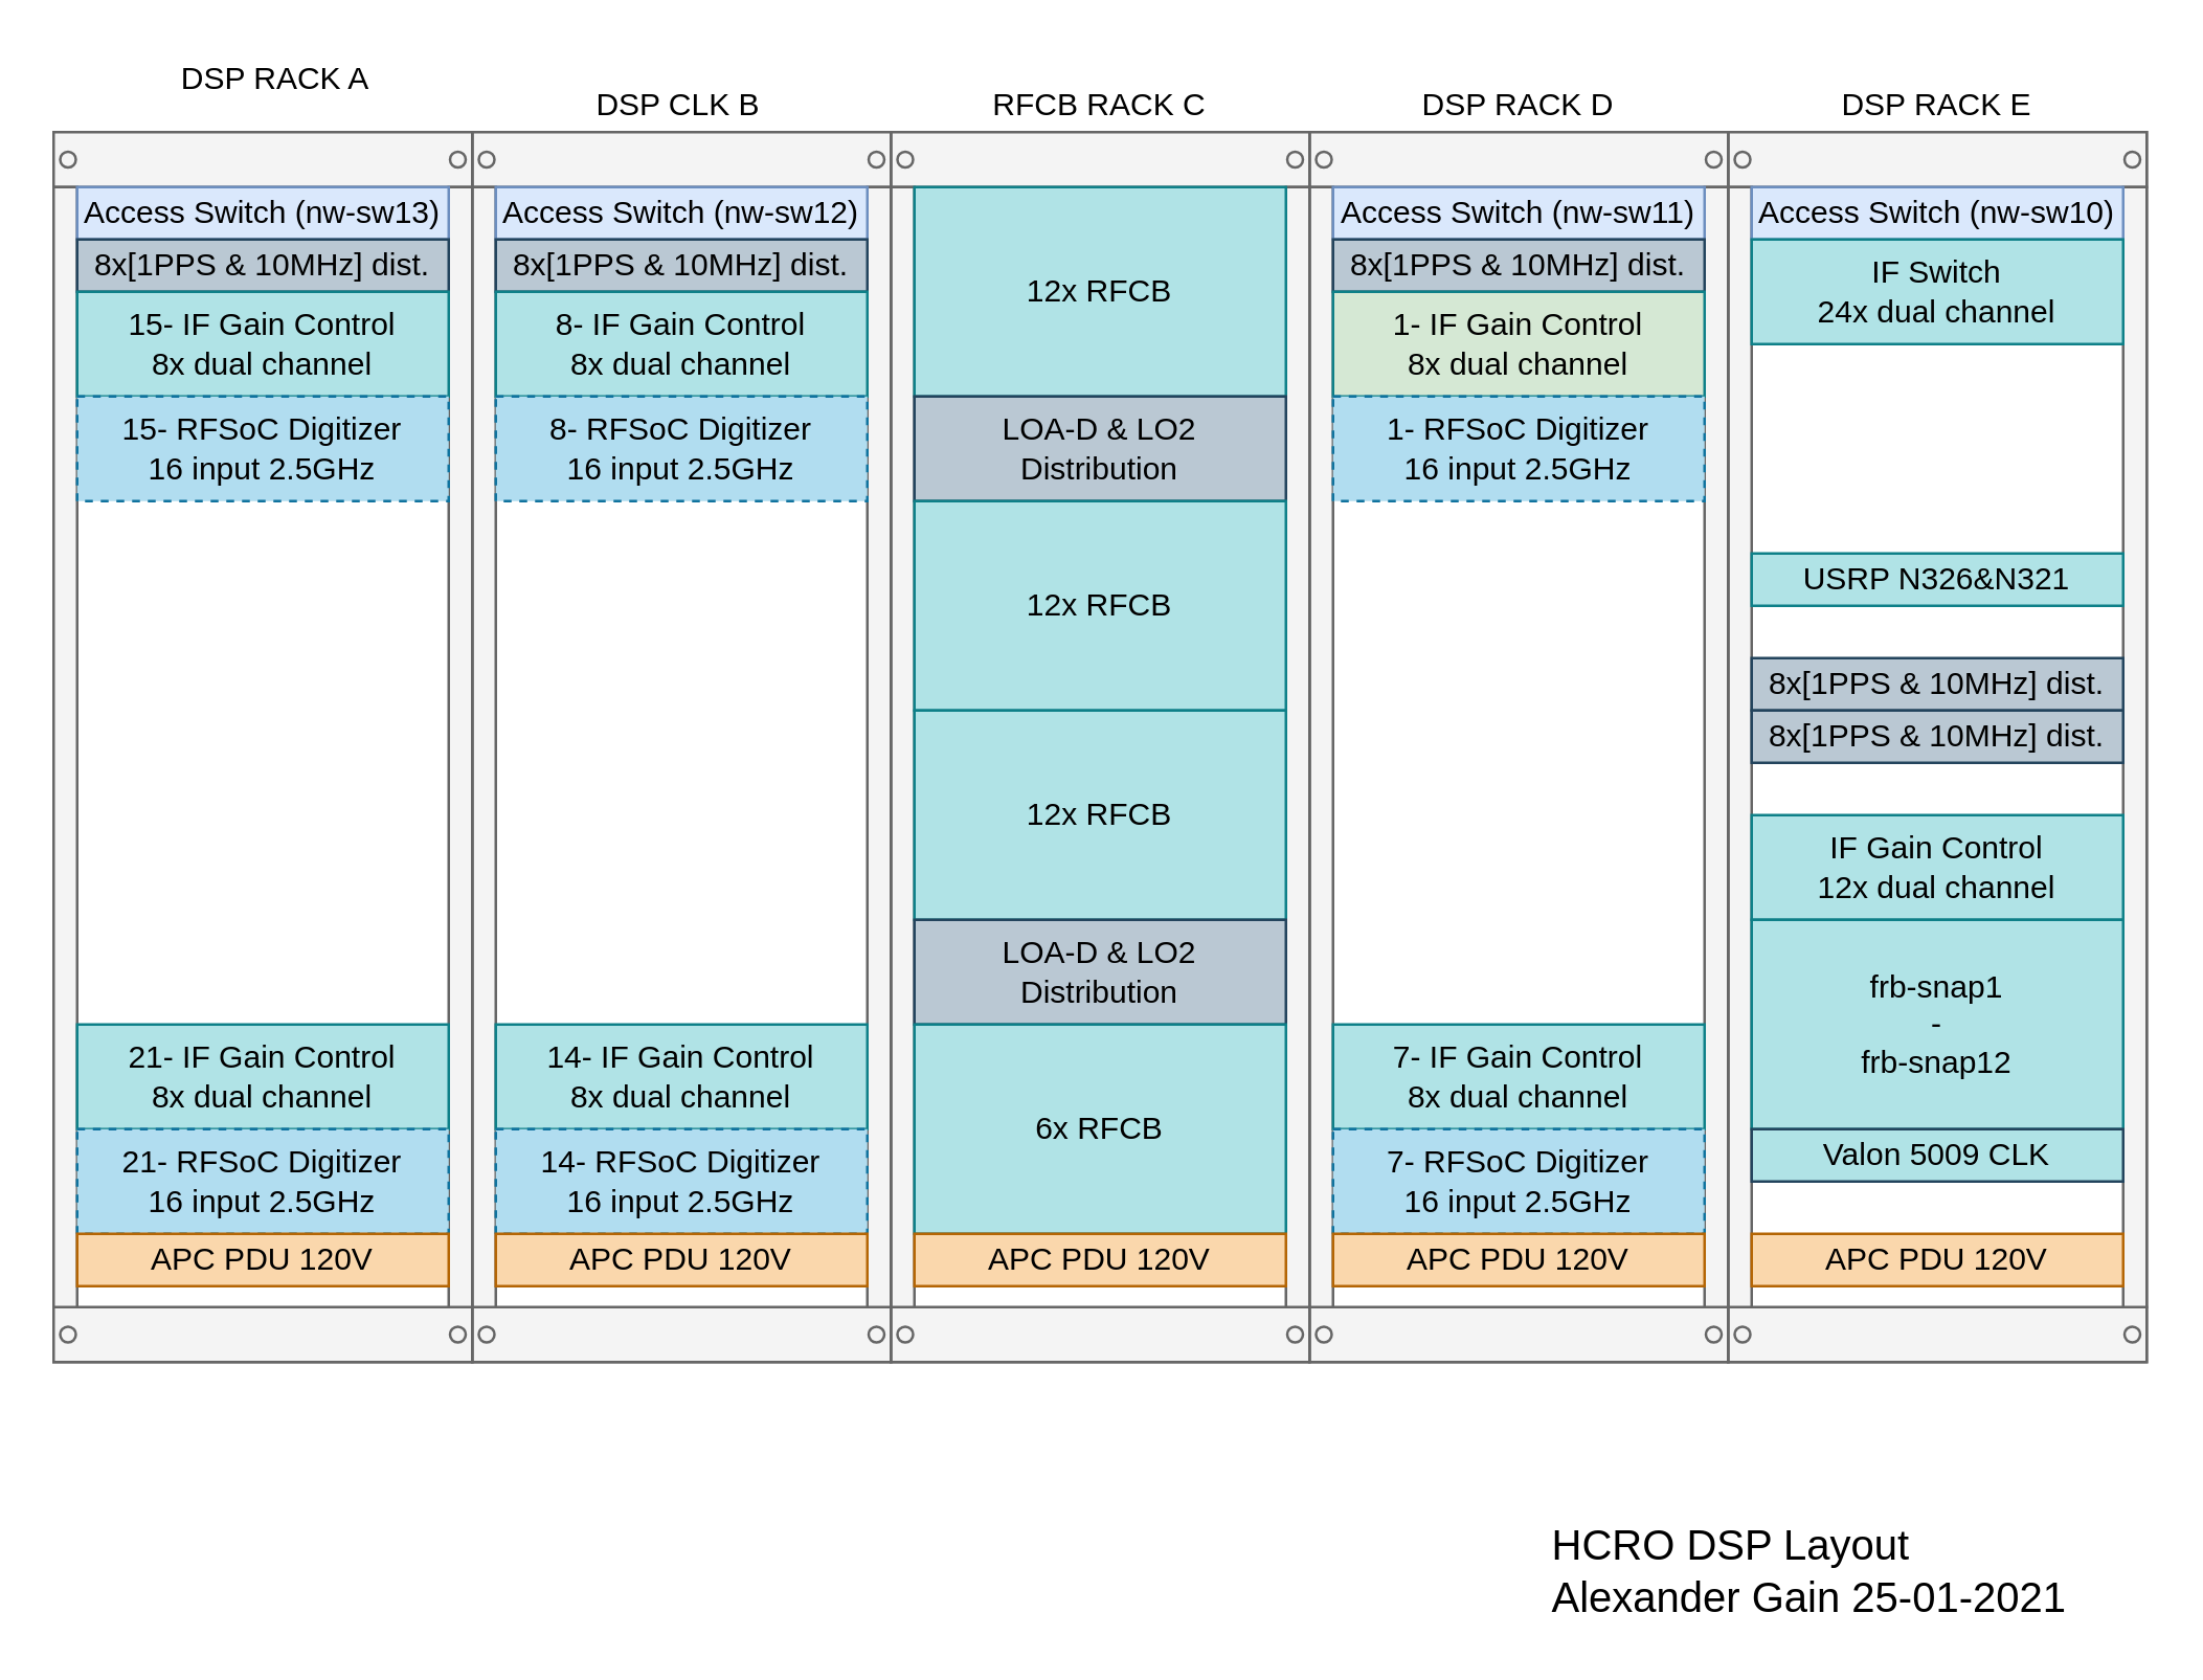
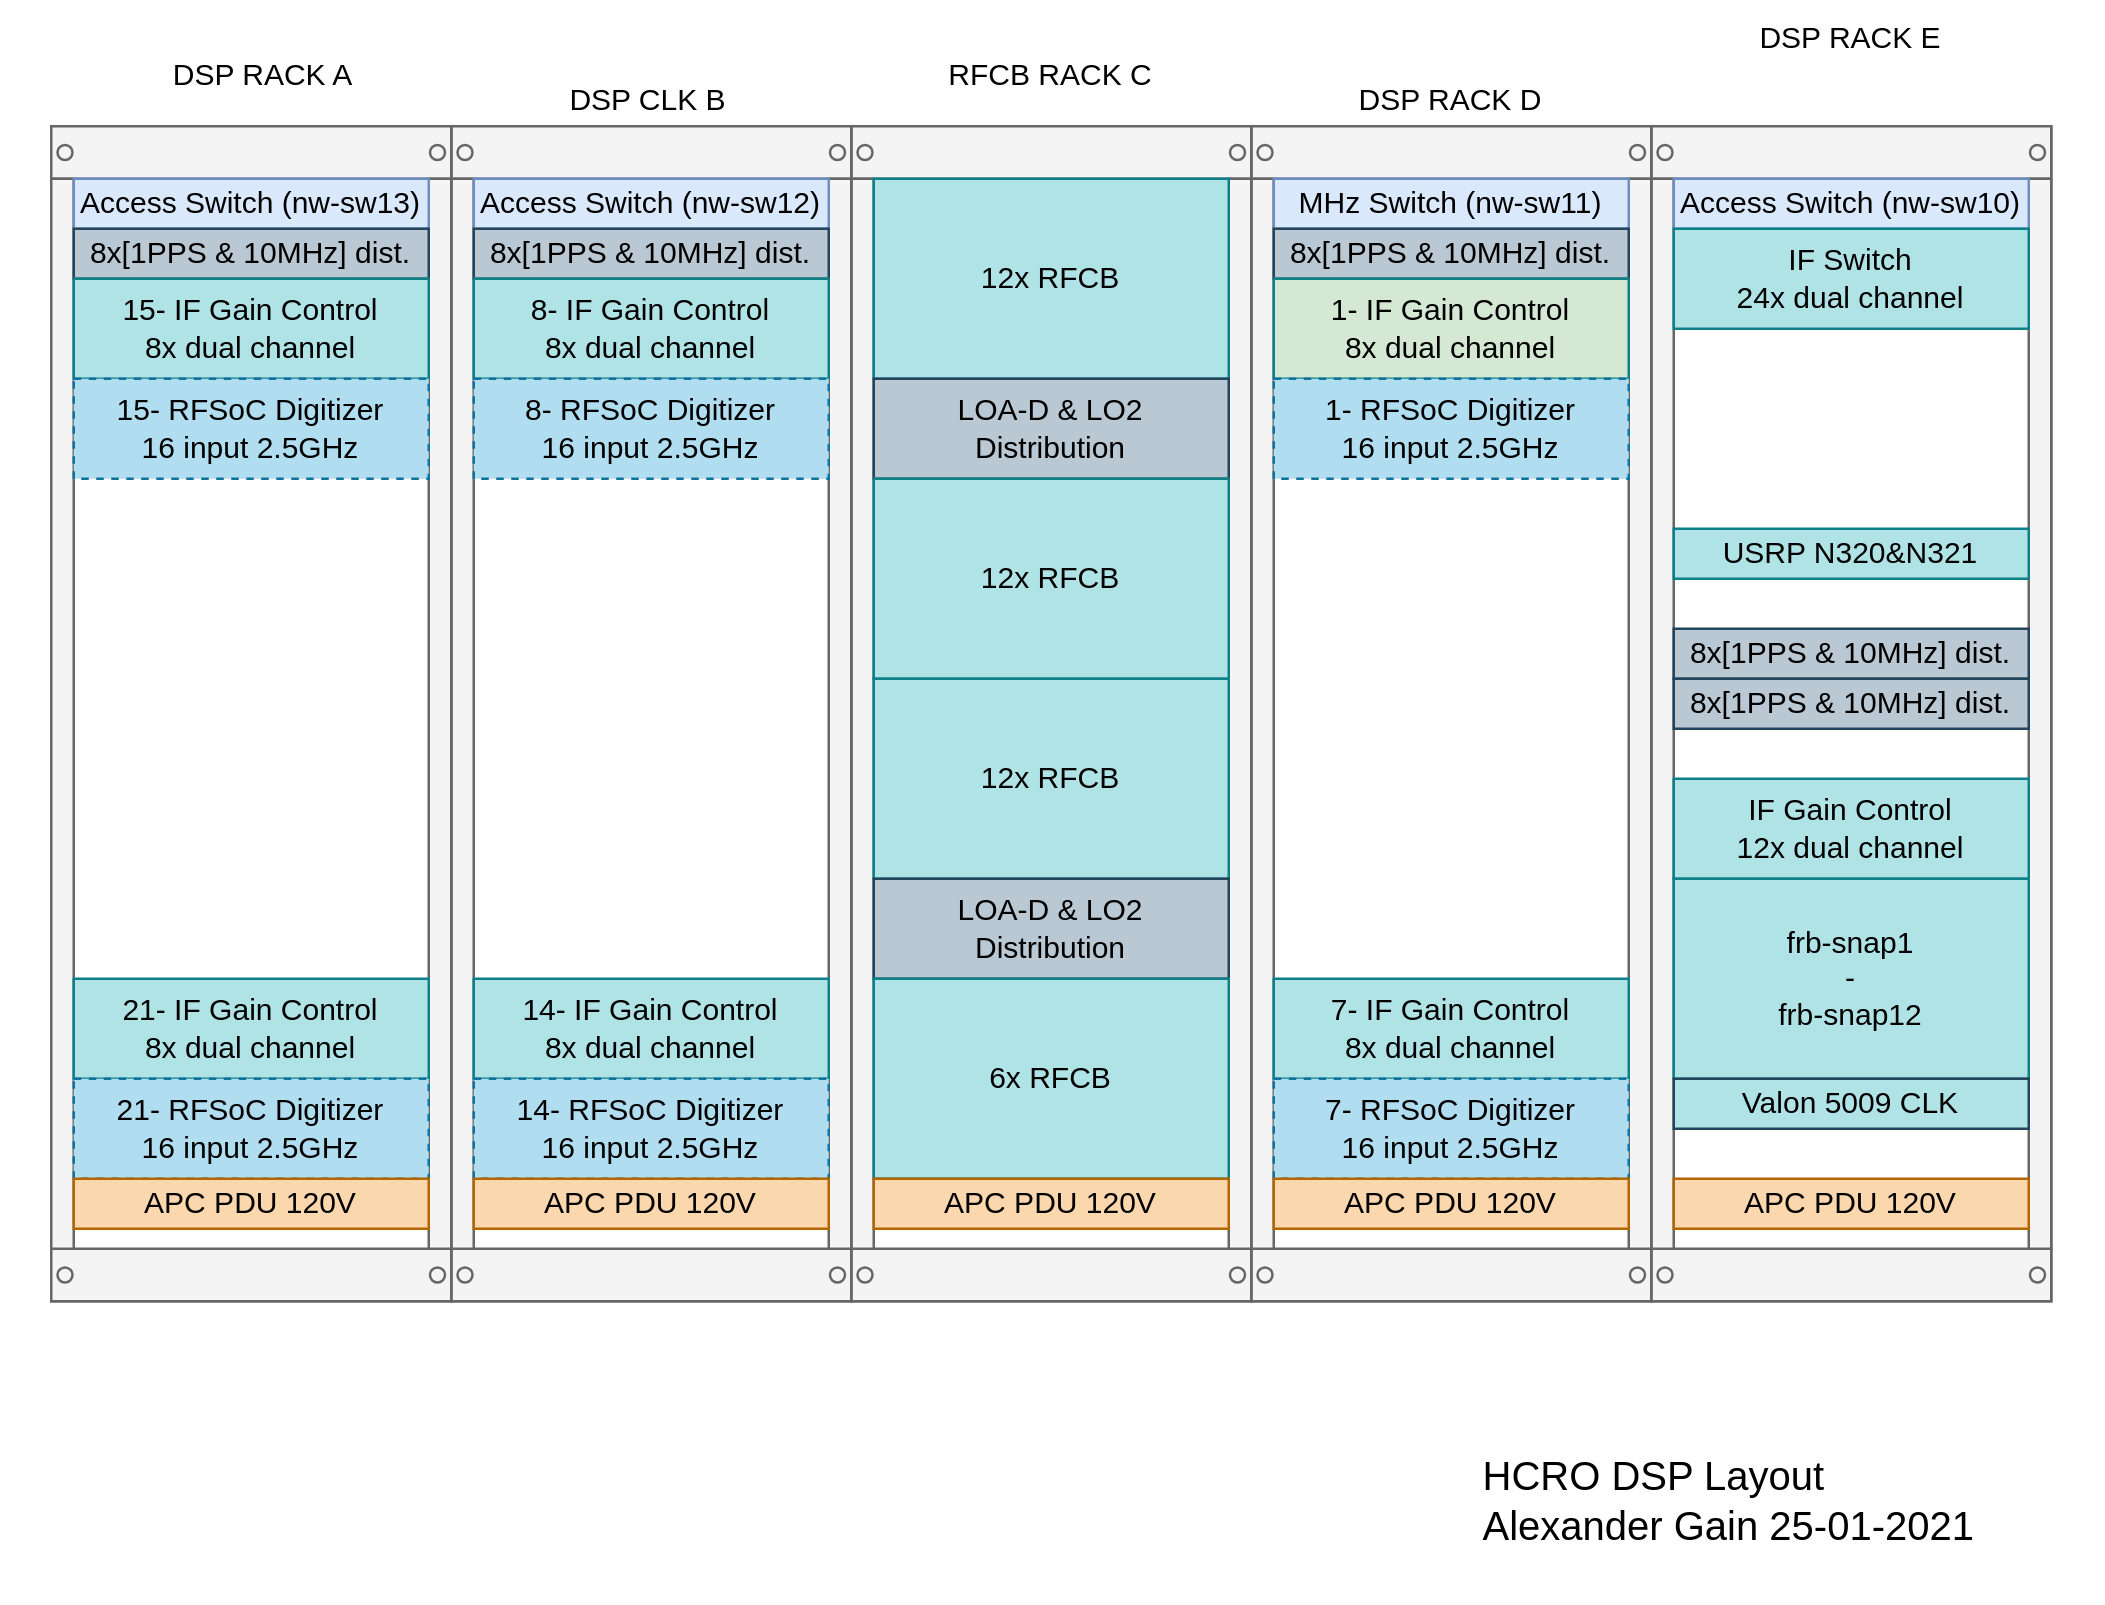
- <mxCell id="30" value="RFCB RACK C" style="text;html=1;strokeColor=none;fillColor=none;align=center;verticalAlign=middle;whiteSpace=wrap;rounded=0;" parent="1" vertex="1"><mxGeometry x="349" width="142" height="20" as="geometry" y="30" /></mxCell>
+ <mxCell id="30" value="RFCB RACK C" style="text;html=1;strokeColor=none;fillColor=none;align=center;verticalAlign=middle;whiteSpace=wrap;rounded=0;" parent="1" vertex="1"><mxGeometry x="349" y="20" width="142" height="20" as="geometry" /></mxCell>
- <mxCell id="32" value="DSP RACK E" style="text;html=1;strokeColor=none;fillColor=none;align=center;verticalAlign=middle;whiteSpace=wrap;rounded=0;" parent="1" vertex="1"><mxGeometry x="669" width="142" height="20" as="geometry" y="30" /></mxCell>
+ <mxCell id="32" value="DSP RACK E" style="text;html=1;strokeColor=none;fillColor=none;align=center;verticalAlign=middle;whiteSpace=wrap;rounded=0;" parent="1" vertex="1"><mxGeometry x="669" y="5" width="142" height="20" as="geometry" /></mxCell>
- <mxCell id="13" value="Access Switch (nw-sw11)" style="rounded=0;whiteSpace=wrap;html=1;fillColor=#dae8fc;strokeColor=#6c8ebf;" parent="12" vertex="1"><mxGeometry x="9" y="21" width="142" height="20" as="geometry" /></mxCell>
+ <mxCell id="13" value="MHz Switch (nw-sw11)" style="rounded=0;whiteSpace=wrap;html=1;fillColor=#dae8fc;strokeColor=#6c8ebf;" parent="12" vertex="1"><mxGeometry x="9" y="21" width="142" height="20" as="geometry" /></mxCell>
- <mxCell id="5" value="USRP N326&amp;amp;N321" style="rounded=0;whiteSpace=wrap;html=1;fillColor=#b0e3e6;strokeColor=#0e8088;" parent="2" vertex="1"><mxGeometry x="9" y="161" width="142" height="20" as="geometry" /></mxCell>
+ <mxCell id="5" value="USRP N320&amp;amp;N321" style="rounded=0;whiteSpace=wrap;html=1;fillColor=#b0e3e6;strokeColor=#0e8088;" parent="2" vertex="1"><mxGeometry x="9" y="161" width="142" height="20" as="geometry" /></mxCell>
